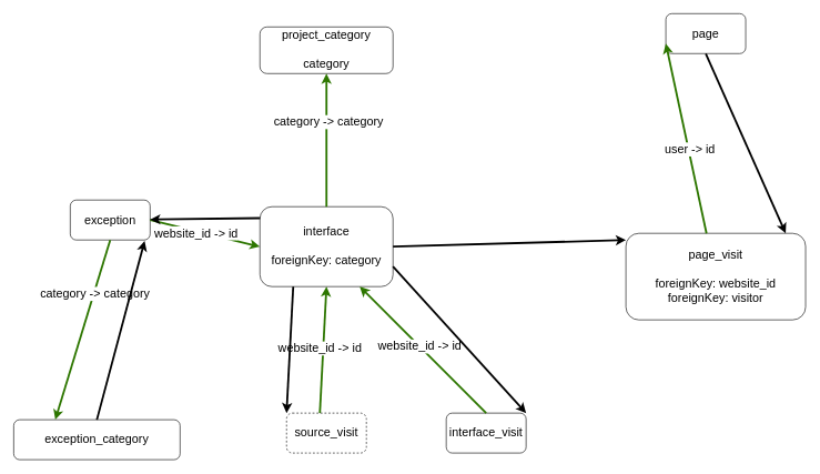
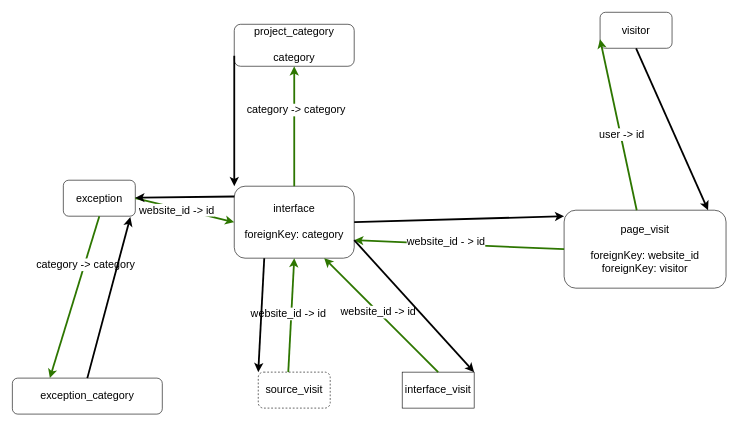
- <mxCell id="4" value="page" style="rounded=1;whiteSpace=wrap;html=1;fontSize=18;" vertex="1" parent="1"><mxGeometry x="1000" y="20" width="120" height="60" as="geometry" /></mxCell>
+ <mxCell id="4" value="visitor" style="rounded=1;whiteSpace=wrap;html=1;fontSize=18;" vertex="1" parent="1"><mxGeometry x="1000" y="20" width="120" height="60" as="geometry" /></mxCell>
+ <mxCell id="18" value="" style="endArrow=classic;html=1;fontSize=18;entryX=0;entryY=0;entryDx=0;entryDy=0;exitX=0;exitY=0.75;exitDx=0;exitDy=0;strokeWidth=3;" edge="1" parent="1" source="3" target="2"><mxGeometry width="50" height="50" relative="1" as="geometry"><mxPoint x="390" y="190" as="sourcePoint" /><mxPoint x="440" y="140" as="targetPoint" /></mxGeometry></mxCell>
+ <mxCell id="10" value="" style="endArrow=classic;html=1;fontSize=18;entryX=1;entryY=0.75;entryDx=0;entryDy=0;exitX=0;exitY=0.5;exitDx=0;exitDy=0;fillColor=#60a917;strokeColor=#2D7600;strokeWidth=3;" edge="1" parent="1" source="5" target="2"><mxGeometry width="50" height="50" relative="1" as="geometry"><mxPoint x="320" y="430" as="sourcePoint" /><mxPoint x="370" y="380" as="targetPoint" /></mxGeometry></mxCell>
+ <mxCell id="11" value="website_id - &amp;gt; id" style="edgeLabel;html=1;align=center;verticalAlign=middle;resizable=0;points=[];fontSize=18;" vertex="1" connectable="0" parent="10"><mxGeometry x="0.226" y="-3" relative="1" as="geometry"><mxPoint x="17" y="-1" as="offset" /></mxGeometry></mxCell>
- <mxCell id="7" value="interface_visit" style="rounded=1;whiteSpace=wrap;html=1;fontSize=18;" vertex="1" parent="1"><mxGeometry x="670" y="620" width="120" height="60" as="geometry" /></mxCell>
+ <mxCell id="7" value="interface_visit" style="whiteSpace=wrap;html=1;fontSize=18;rounded=0;" vertex="1" parent="1"><mxGeometry x="670" y="620" width="120" height="60" as="geometry" /></mxCell>
